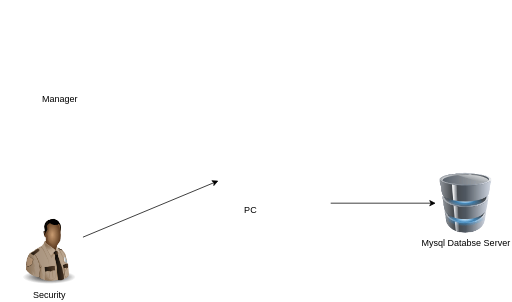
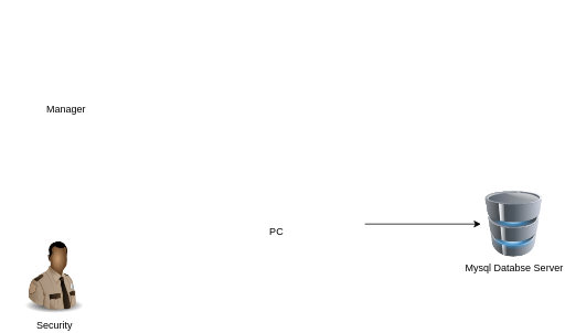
- <mxCell id="4" style="rounded=0;orthogonalLoop=1;jettySize=auto;html=1;" parent="1" source="5" target="7" edge="1"><mxGeometry relative="1" as="geometry" /></mxCell>
